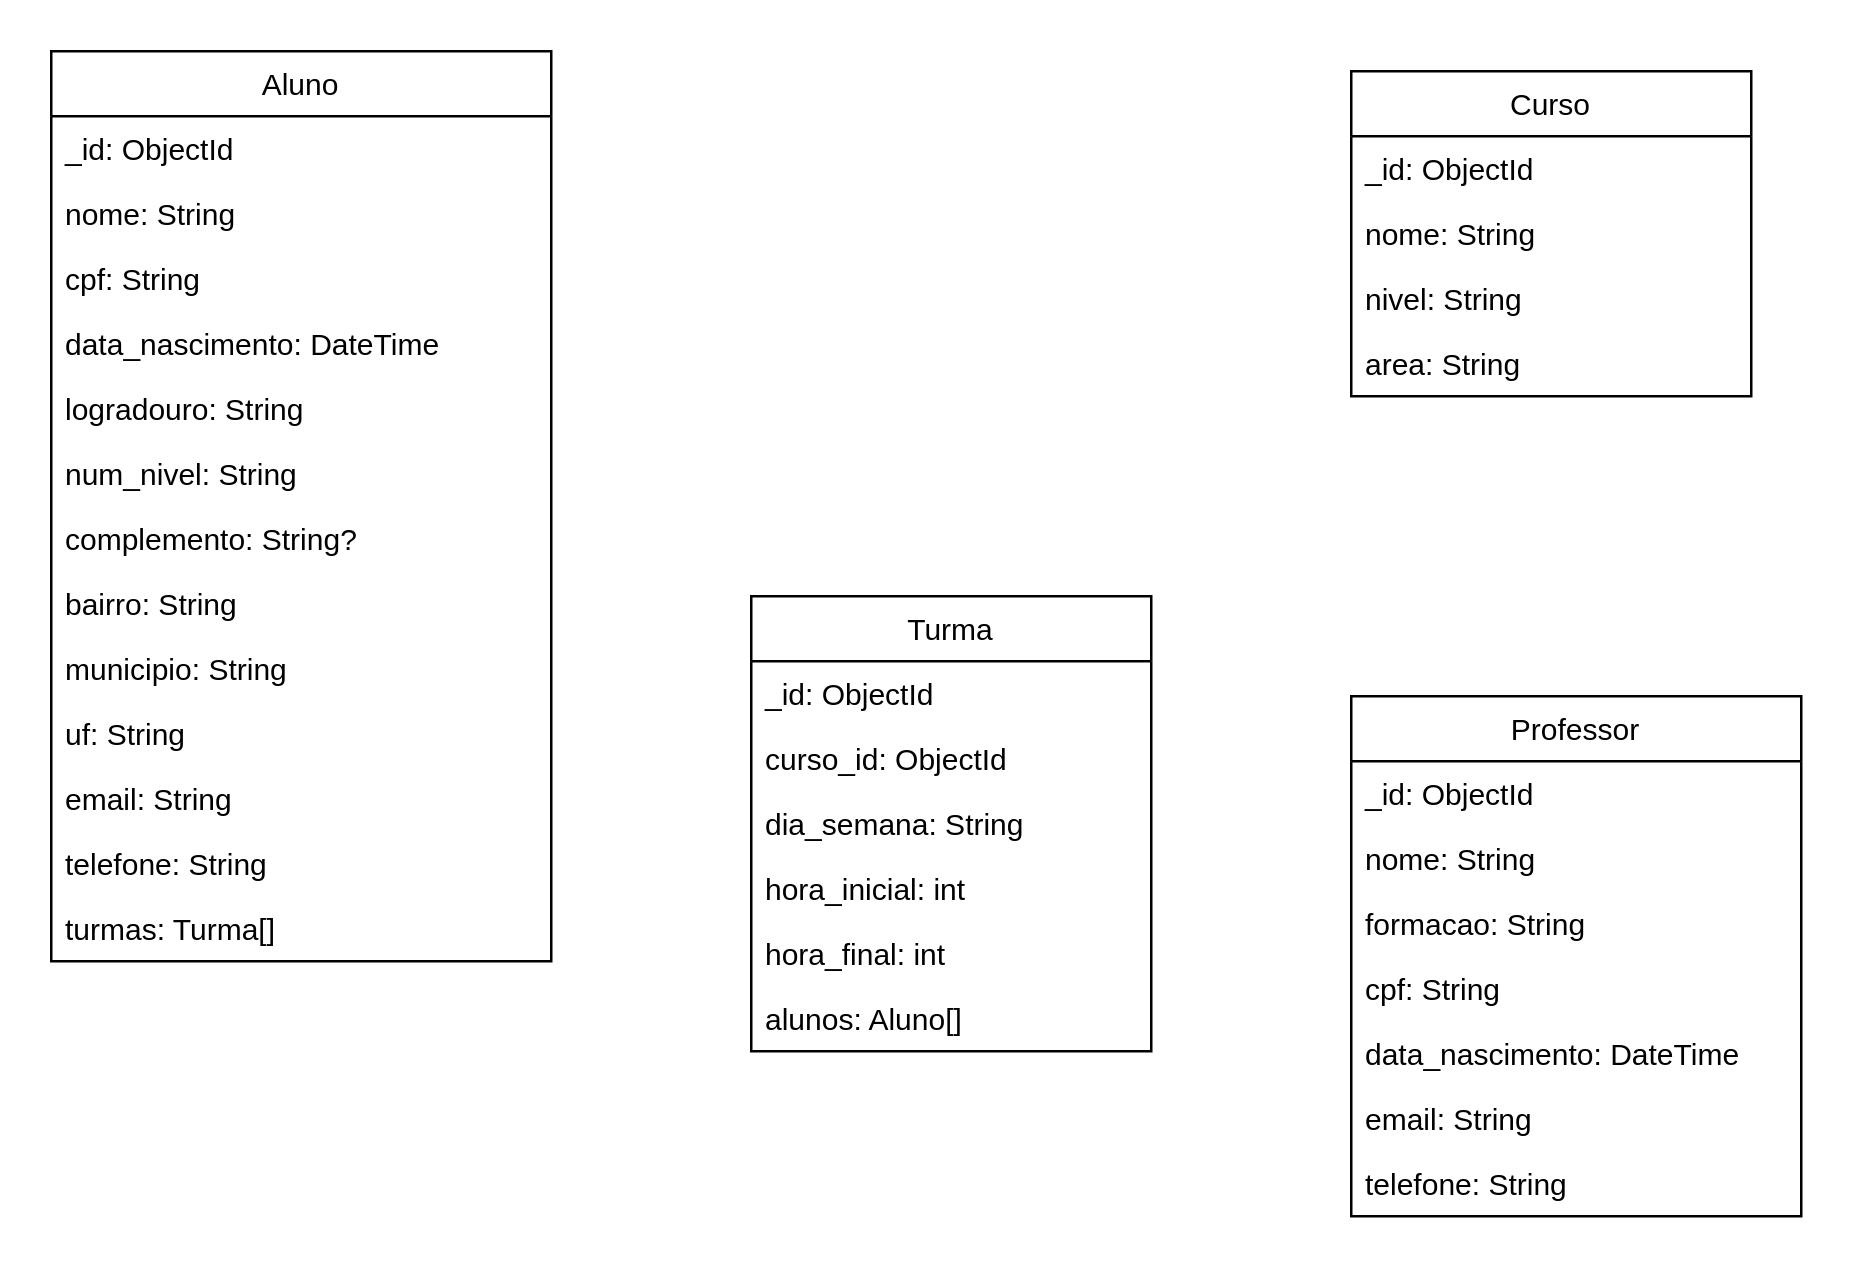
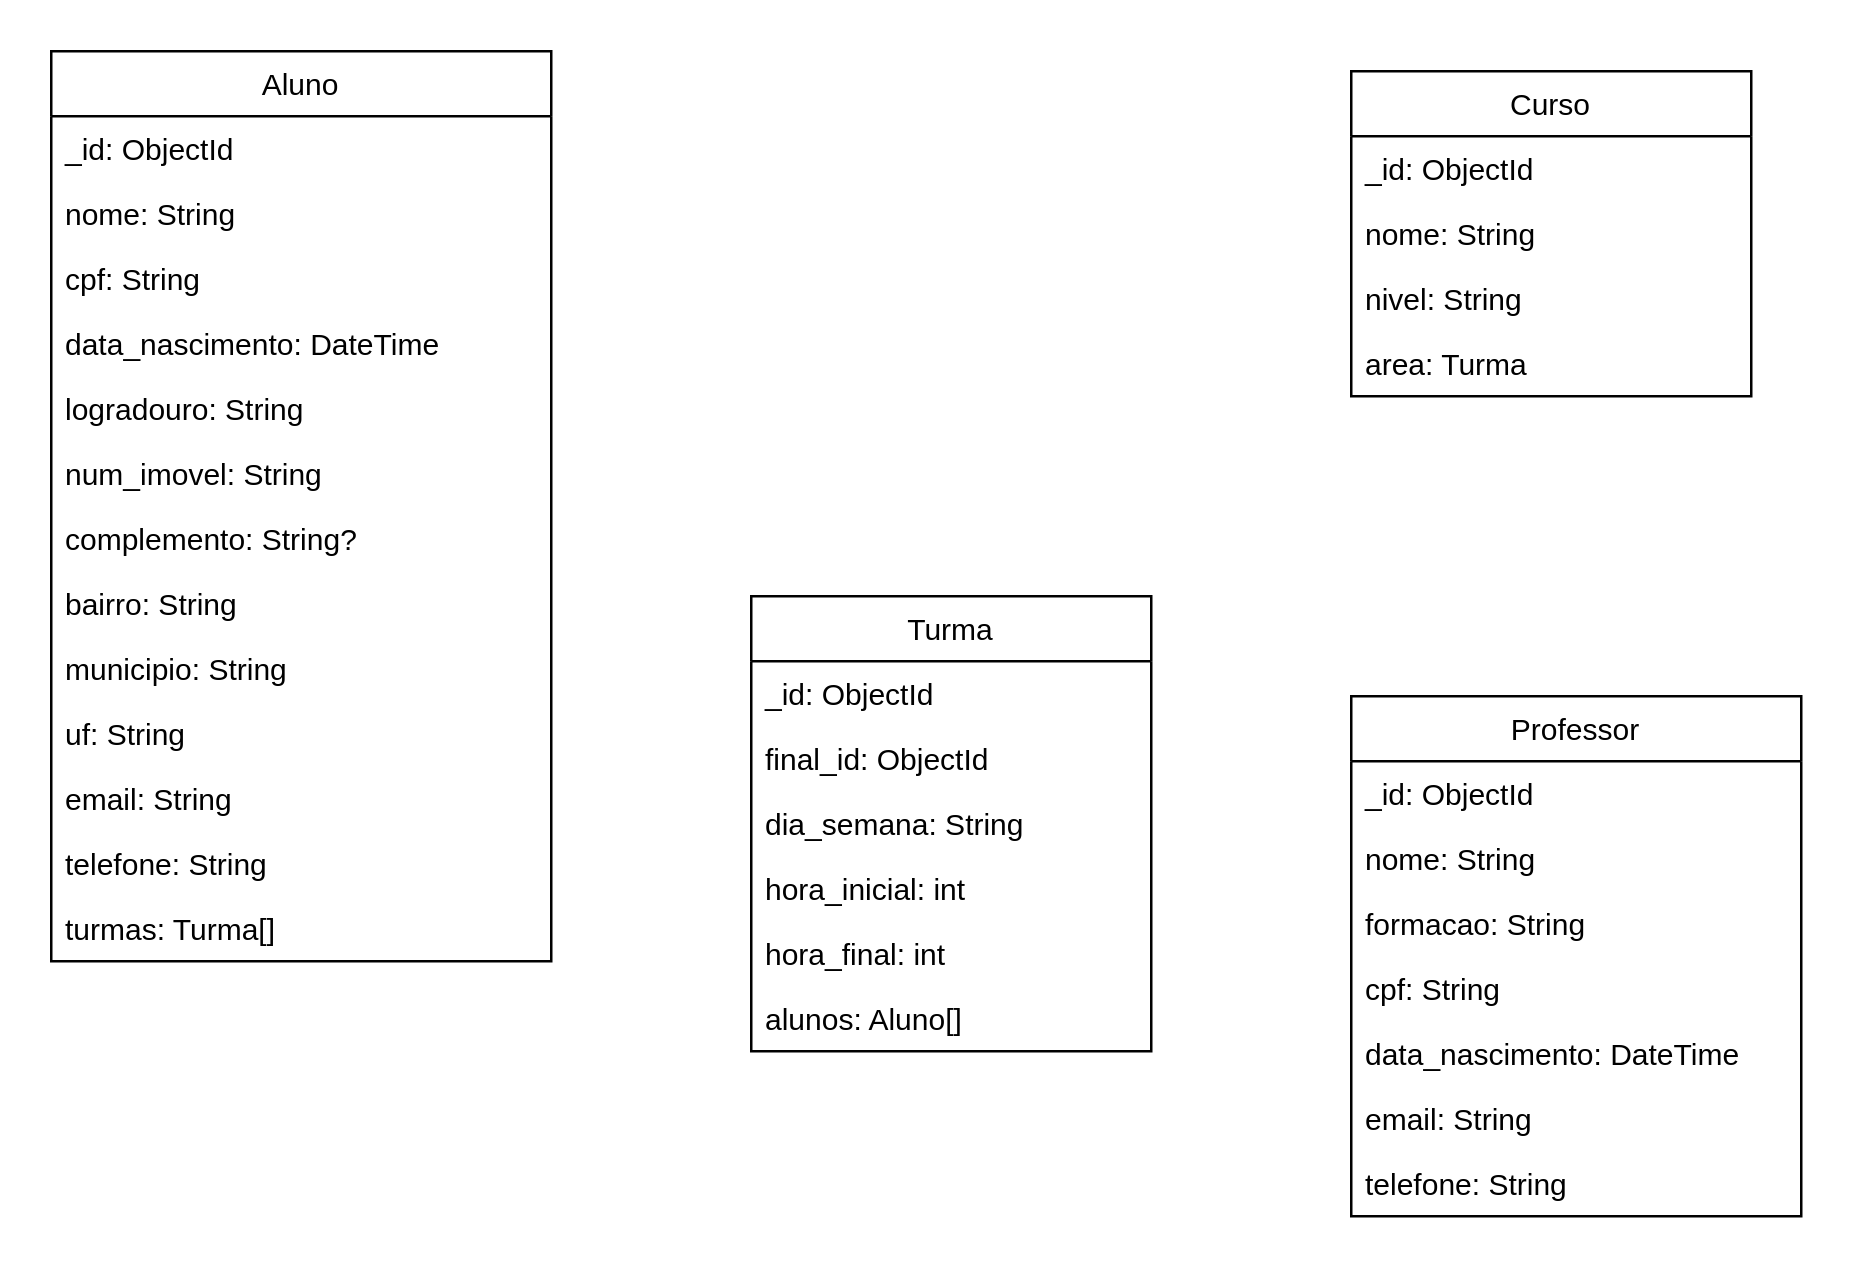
- <mxCell id="20" value="area: String" style="text;strokeColor=none;fillColor=none;align=left;verticalAlign=top;spacingLeft=4;spacingRight=4;overflow=hidden;rotatable=0;points=[[0,0.5],[1,0.5]];portConstraint=eastwest;" parent="16" vertex="1"><mxGeometry y="104" width="160" height="26" as="geometry" /></mxCell>
+ <mxCell id="20" value="area: Turma" style="text;strokeColor=none;fillColor=none;align=left;verticalAlign=top;spacingLeft=4;spacingRight=4;overflow=hidden;rotatable=0;points=[[0,0.5],[1,0.5]];portConstraint=eastwest;" parent="16" vertex="1"><mxGeometry y="104" width="160" height="26" as="geometry" /></mxCell>
- <mxCell id="8" value="num_nivel: String" style="text;strokeColor=none;fillColor=none;align=left;verticalAlign=top;spacingLeft=4;spacingRight=4;overflow=hidden;rotatable=0;points=[[0,0.5],[1,0.5]];portConstraint=eastwest;" parent="2" vertex="1"><mxGeometry y="156" width="200" height="26" as="geometry" /></mxCell>
+ <mxCell id="8" value="num_imovel: String" style="text;strokeColor=none;fillColor=none;align=left;verticalAlign=top;spacingLeft=4;spacingRight=4;overflow=hidden;rotatable=0;points=[[0,0.5],[1,0.5]];portConstraint=eastwest;" parent="2" vertex="1"><mxGeometry y="156" width="200" height="26" as="geometry" /></mxCell>
- <mxCell id="23" value="curso_id: ObjectId" style="text;strokeColor=none;fillColor=none;align=left;verticalAlign=top;spacingLeft=4;spacingRight=4;overflow=hidden;rotatable=0;points=[[0,0.5],[1,0.5]];portConstraint=eastwest;" parent="21" vertex="1"><mxGeometry y="52" width="160" height="26" as="geometry" /></mxCell>
+ <mxCell id="23" value="final_id: ObjectId" style="text;strokeColor=none;fillColor=none;align=left;verticalAlign=top;spacingLeft=4;spacingRight=4;overflow=hidden;rotatable=0;points=[[0,0.5],[1,0.5]];portConstraint=eastwest;" parent="21" vertex="1"><mxGeometry y="52" width="160" height="26" as="geometry" /></mxCell>
